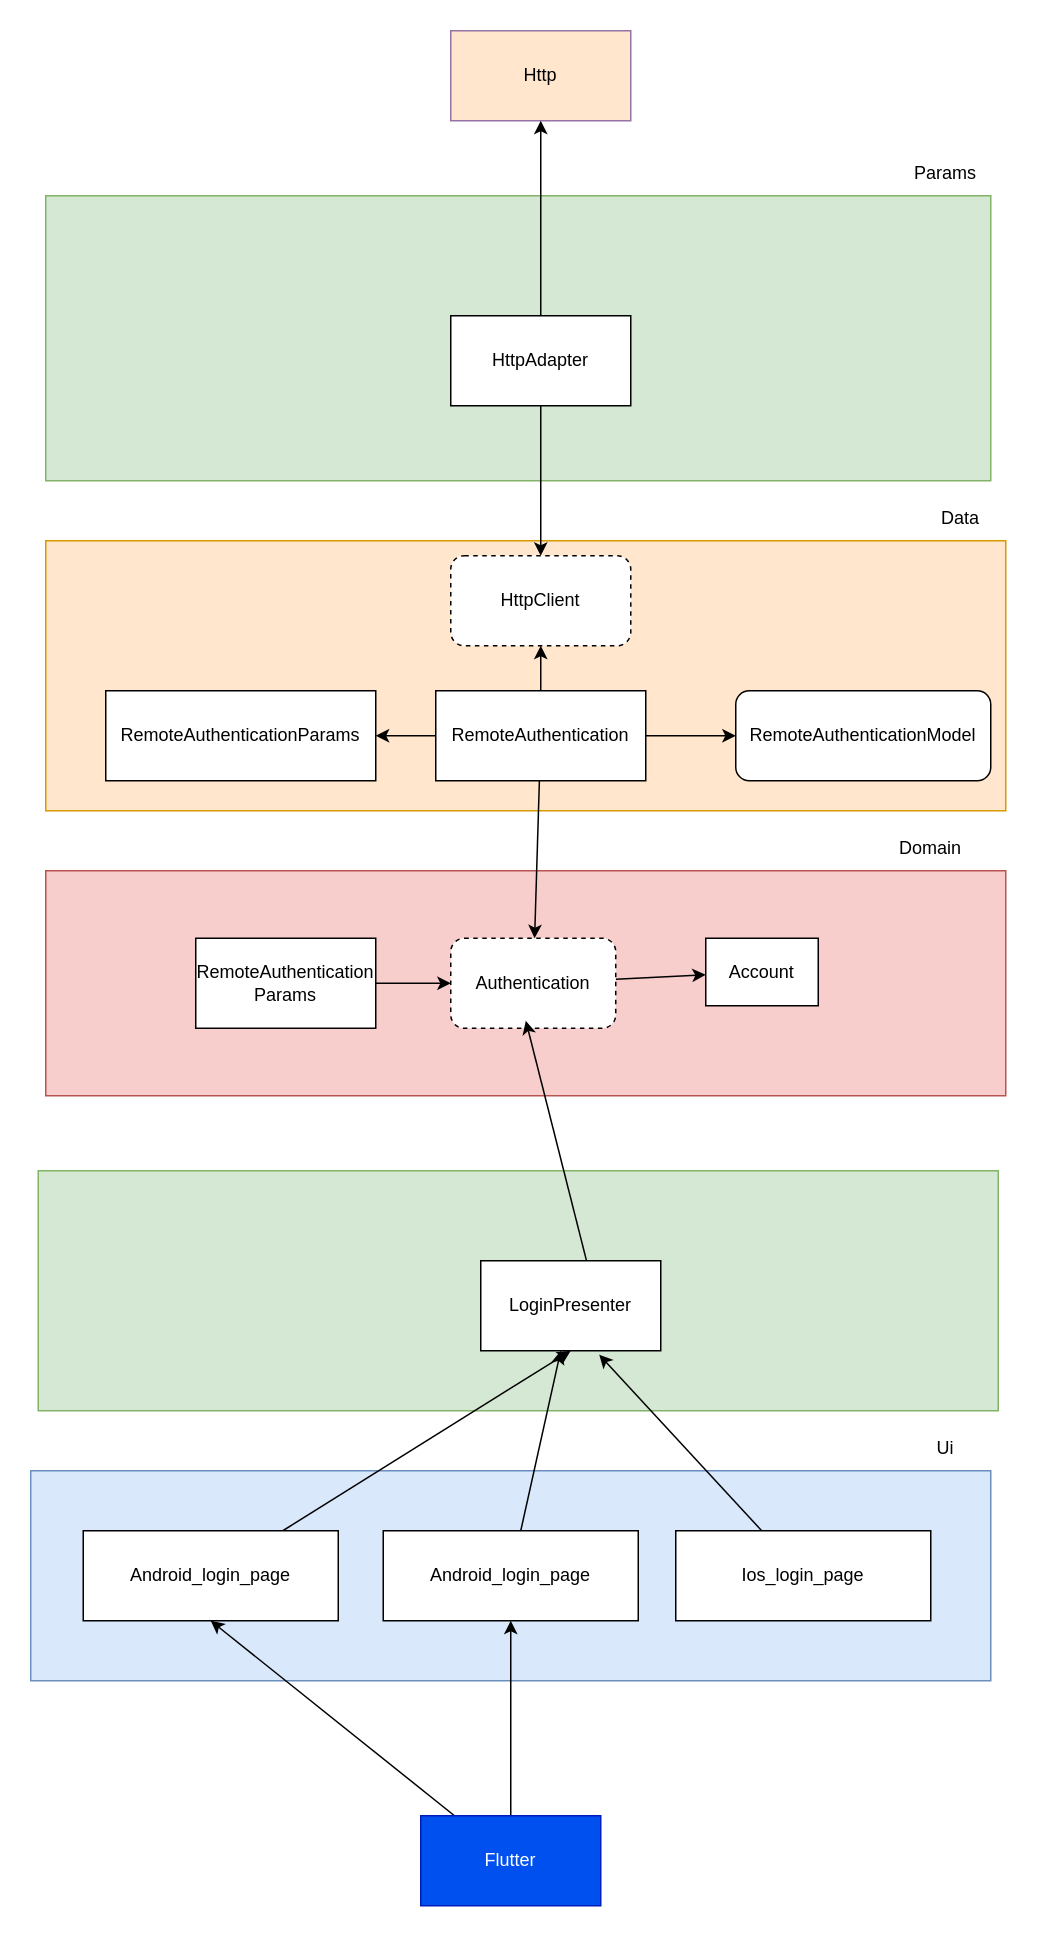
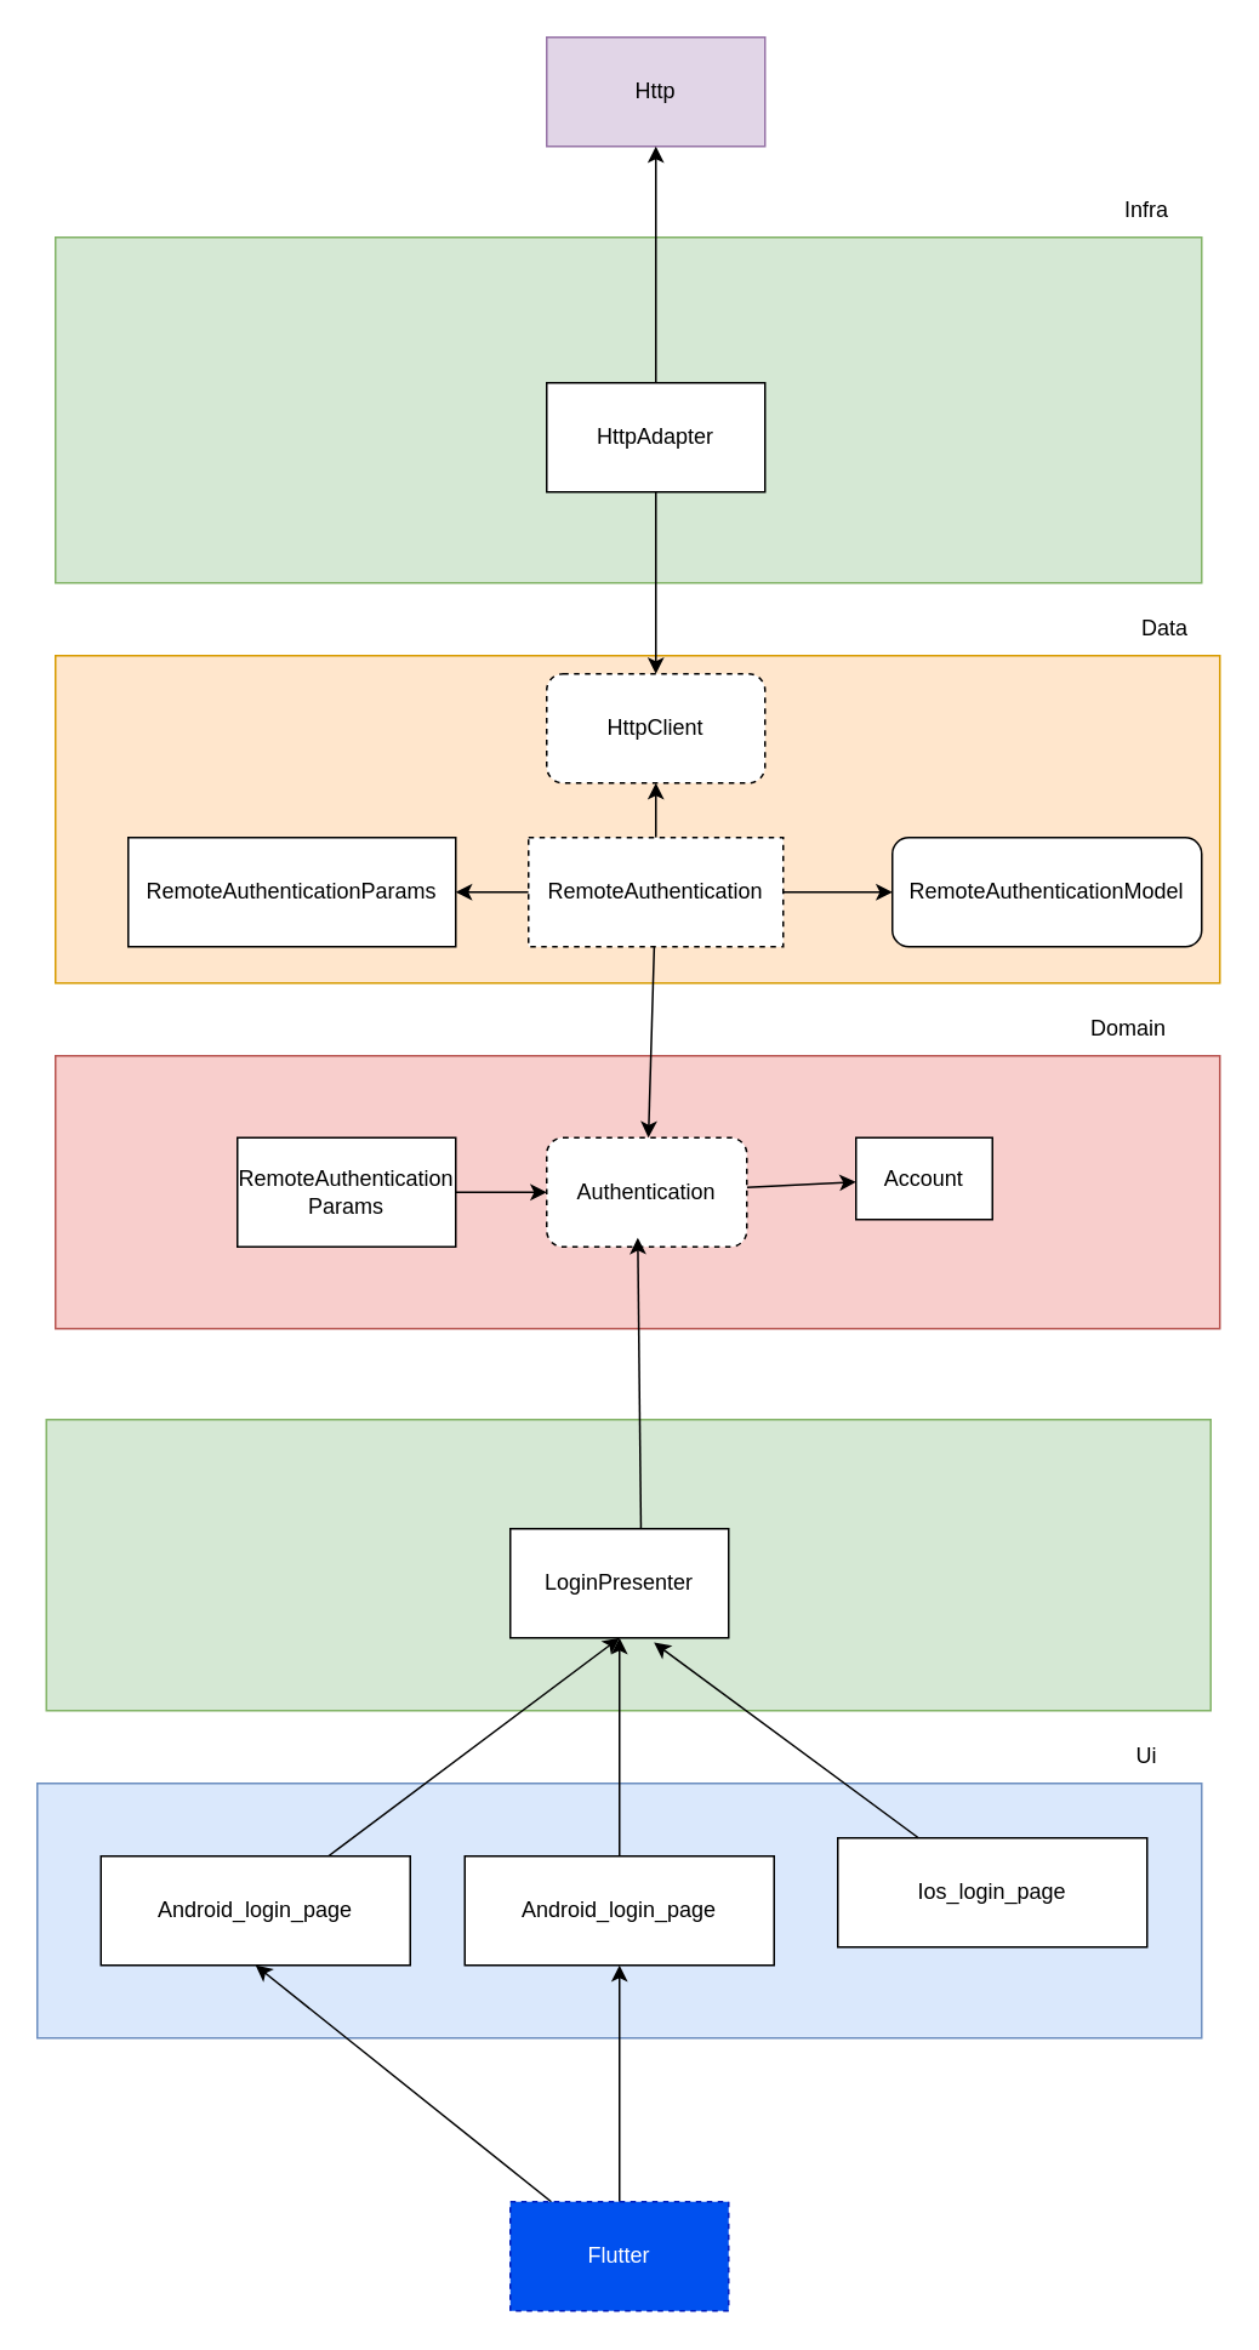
- <mxCell id="22" value="Http" style="rounded=0;whiteSpace=wrap;html=1;fillColor=#ffe6cc;strokeColor=#9673a6;" parent="1" vertex="1"><mxGeometry x="300" y="20" width="120" height="60" as="geometry" /></mxCell>
+ <mxCell id="22" value="Http" style="rounded=0;whiteSpace=wrap;html=1;fillColor=#e1d5e7;strokeColor=#9673a6;" parent="1" vertex="1"><mxGeometry x="300" y="20" width="120" height="60" as="geometry" /></mxCell>
- <mxCell id="21" value="Params" style="text;html=1;align=center;verticalAlign=middle;whiteSpace=wrap;rounded=0;" parent="1" vertex="1"><mxGeometry x="600" y="100" width="60" height="30" as="geometry" /></mxCell>
+ <mxCell id="21" value="Infra" style="text;html=1;align=center;verticalAlign=middle;whiteSpace=wrap;rounded=0;" parent="1" vertex="1"><mxGeometry x="600" y="100" width="60" height="30" as="geometry" /></mxCell>
- <mxCell id="13" value="RemoteAuthentication" style="rounded=0;whiteSpace=wrap;html=1;" parent="1" vertex="1"><mxGeometry x="290" y="460" width="140" height="60" as="geometry" /></mxCell>
+ <mxCell id="13" value="RemoteAuthentication" style="rounded=0;whiteSpace=wrap;html=1;dashed=1;" parent="1" vertex="1"><mxGeometry x="290" y="460" width="140" height="60" as="geometry" /></mxCell>
- <mxCell id="28" value="LoginPresenter" style="rounded=0;whiteSpace=wrap;html=1;" parent="1" vertex="1"><mxGeometry x="320" y="840" width="120" height="60" as="geometry" /></mxCell>
+ <mxCell id="28" value="LoginPresenter" style="rounded=0;whiteSpace=wrap;html=1;" parent="1" vertex="1"><mxGeometry x="280" y="840" width="120" height="60" as="geometry" /></mxCell>
- <mxCell id="36" value="Ios_login_page" style="rounded=0;whiteSpace=wrap;html=1;" parent="1" vertex="1"><mxGeometry x="450" y="1020" width="170" height="60" as="geometry" /></mxCell>
+ <mxCell id="36" value="Ios_login_page" style="rounded=0;whiteSpace=wrap;html=1;" parent="1" vertex="1"><mxGeometry x="460" y="1010" width="170" height="60" as="geometry" /></mxCell>
- <mxCell id="35" value="Flutter" style="rounded=0;whiteSpace=wrap;html=1;fillColor=#0050ef;fontColor=#ffffff;strokeColor=#001DBC;" parent="1" vertex="1"><mxGeometry x="280" y="1210" width="120" height="60" as="geometry" /></mxCell>
+ <mxCell id="35" value="Flutter" style="rounded=0;whiteSpace=wrap;html=1;fillColor=#0050ef;fontColor=#ffffff;strokeColor=#001DBC;dashed=1;" parent="1" vertex="1"><mxGeometry x="280" y="1210" width="120" height="60" as="geometry" /></mxCell>
